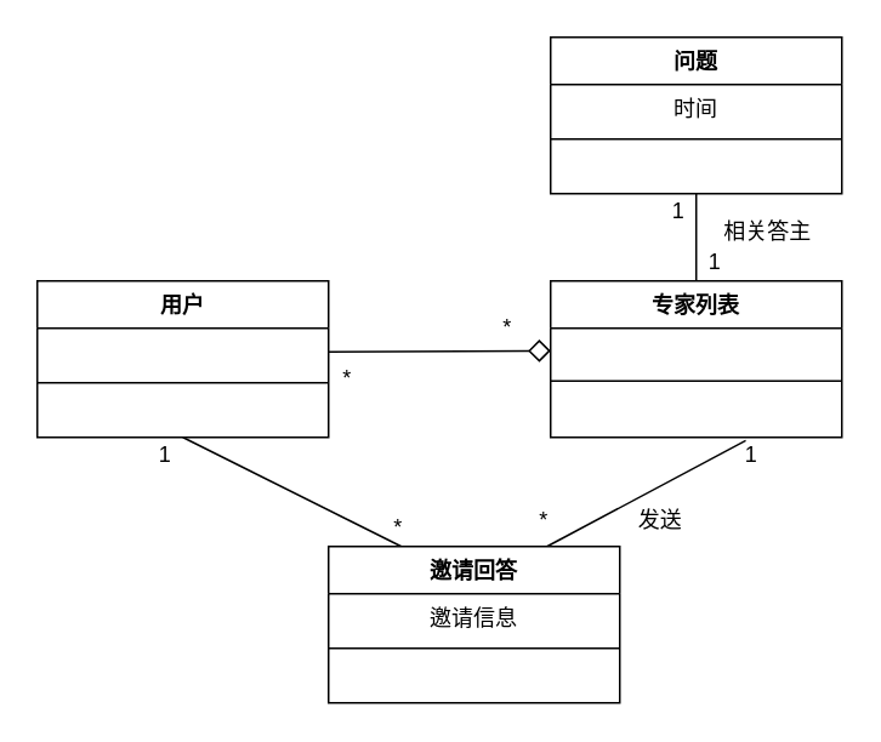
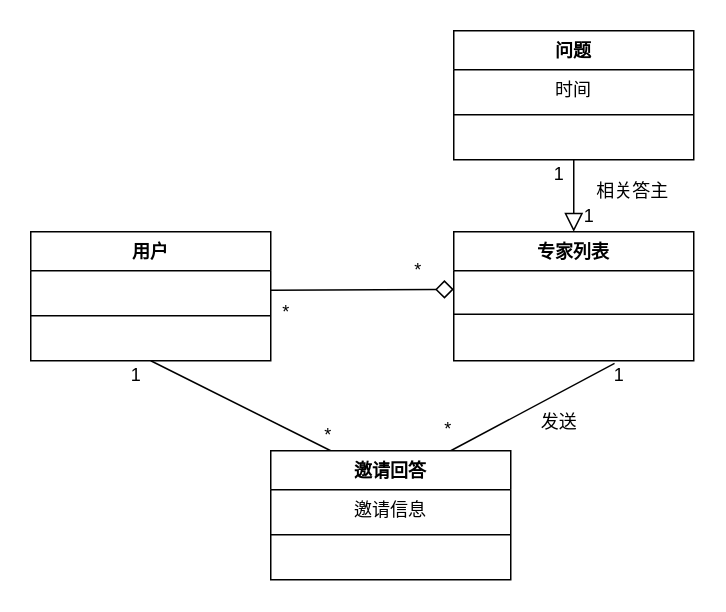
- <mxCell id="3" style="edgeStyle=none;rounded=0;orthogonalLoop=1;jettySize=auto;html=1;exitX=0.5;exitY=1;exitDx=0;exitDy=0;entryX=0.5;entryY=0;entryDx=0;entryDy=0;endArrow=none;endFill=0;endSize=10;targetPerimeterSpacing=0;" edge="1" parent="1" source="8" target="12"><mxGeometry relative="1" as="geometry" /></mxCell>
+ <mxCell id="3" style="edgeStyle=none;rounded=0;orthogonalLoop=1;jettySize=auto;html=1;exitX=0.5;exitY=1;exitDx=0;exitDy=0;entryX=0.5;entryY=0;entryDx=0;entryDy=0;endArrow=block;endFill=0;endSize=10;targetPerimeterSpacing=0;" edge="1" parent="1" source="8" target="12"><mxGeometry relative="1" as="geometry" /></mxCell>
- <mxCell id="31" value="发送" style="text;html=1;align=center;verticalAlign=middle;resizable=0;points=[];autosize=1;" vertex="1" parent="1"><mxGeometry x="342" y="276" width="40" height="20" as="geometry" /></mxCell>
+ <mxCell id="31" value="发送" style="text;html=1;align=center;verticalAlign=middle;resizable=0;points=[];autosize=1;" vertex="1" parent="1"><mxGeometry x="352" y="271" width="40" height="20" as="geometry" /></mxCell>
